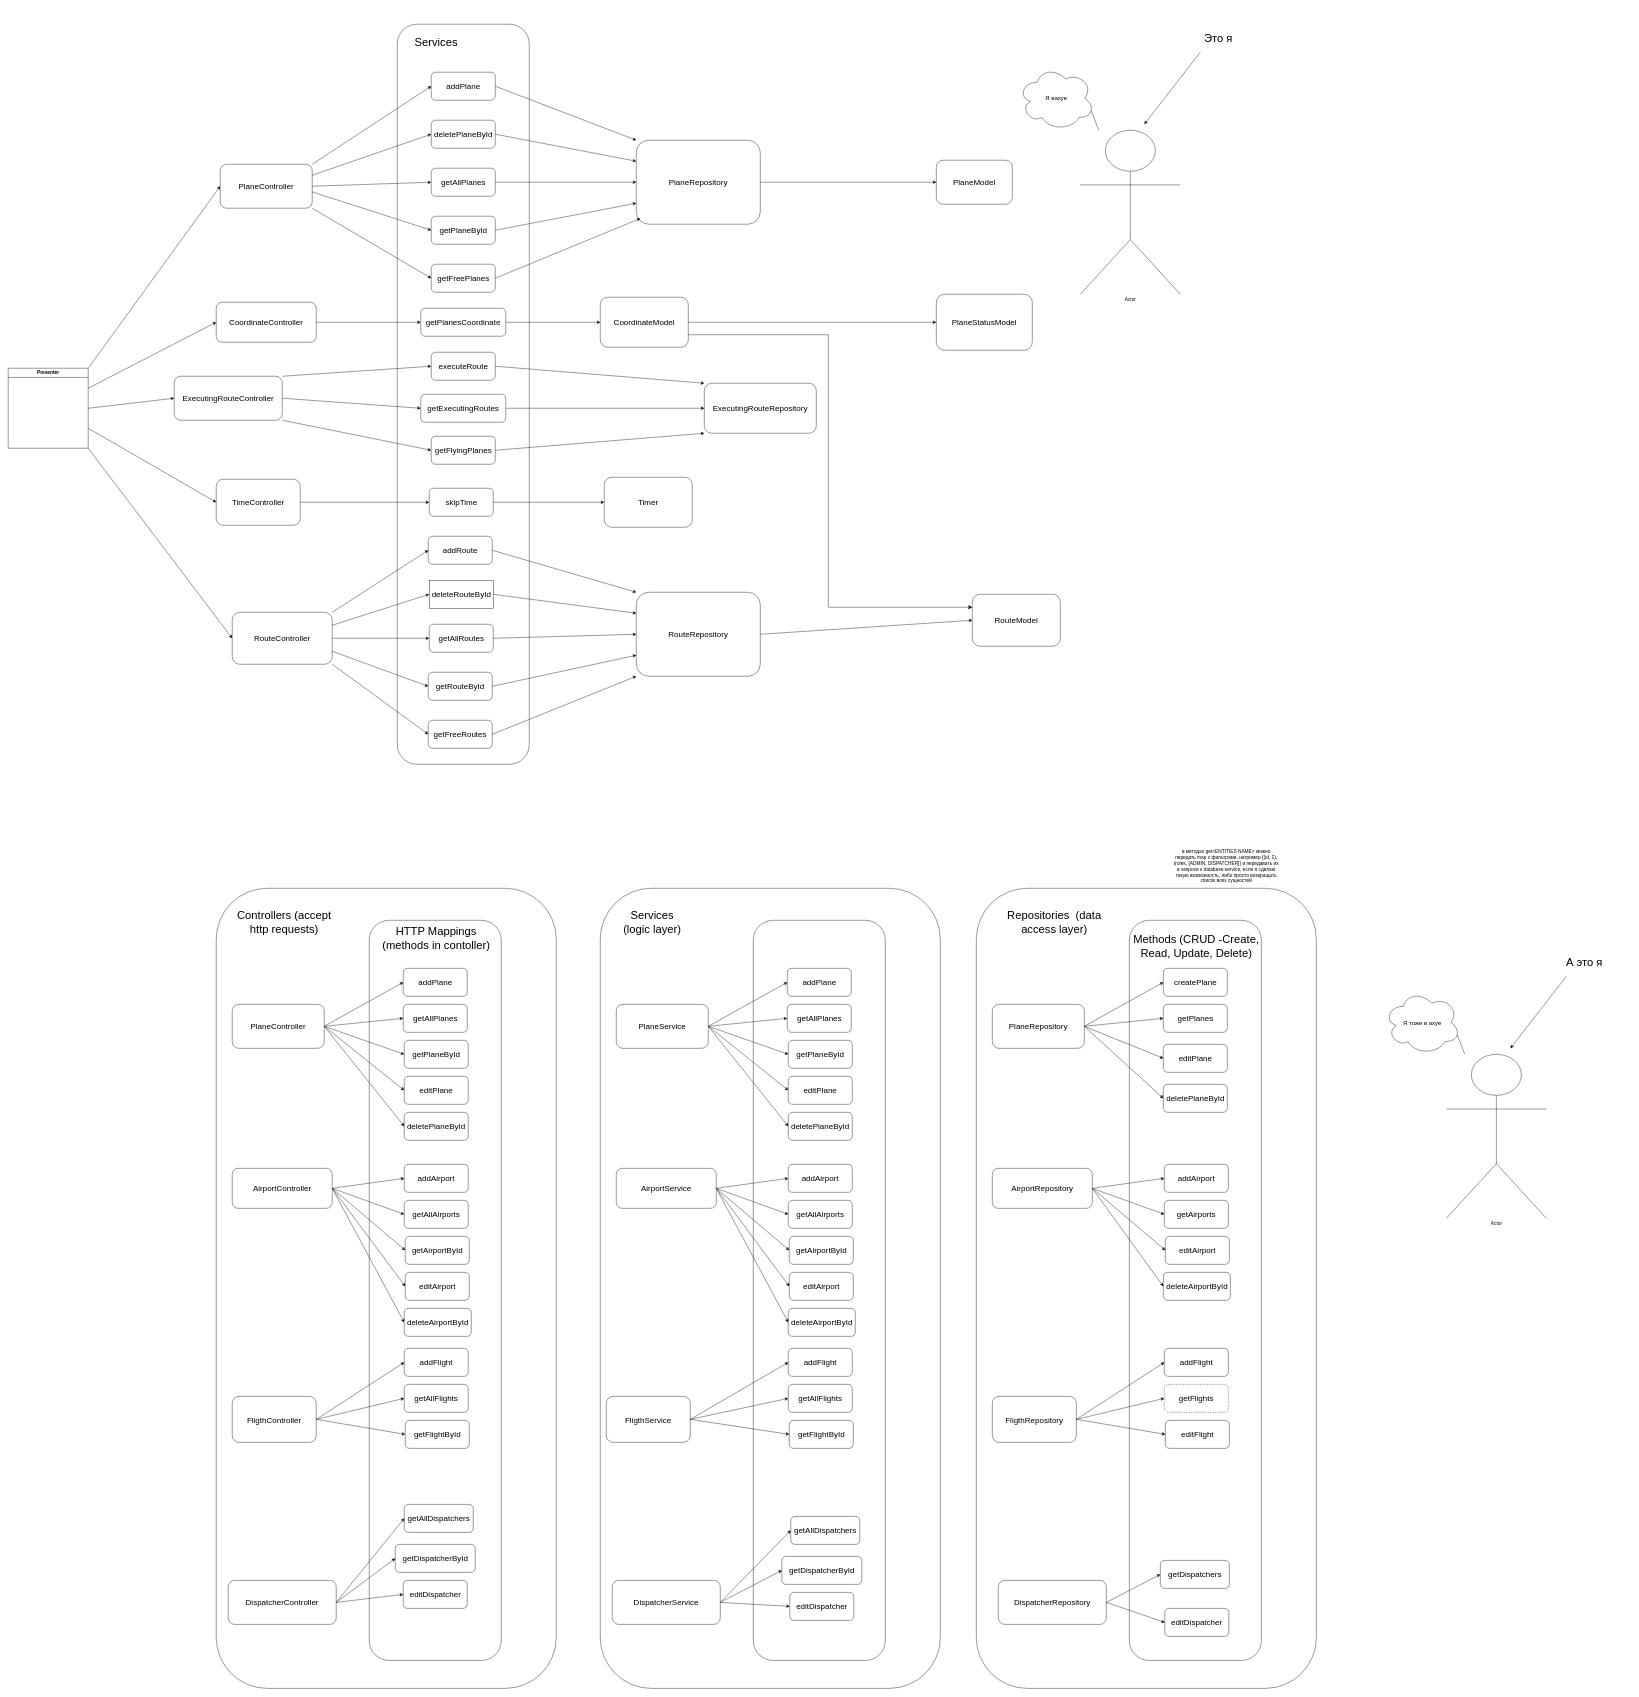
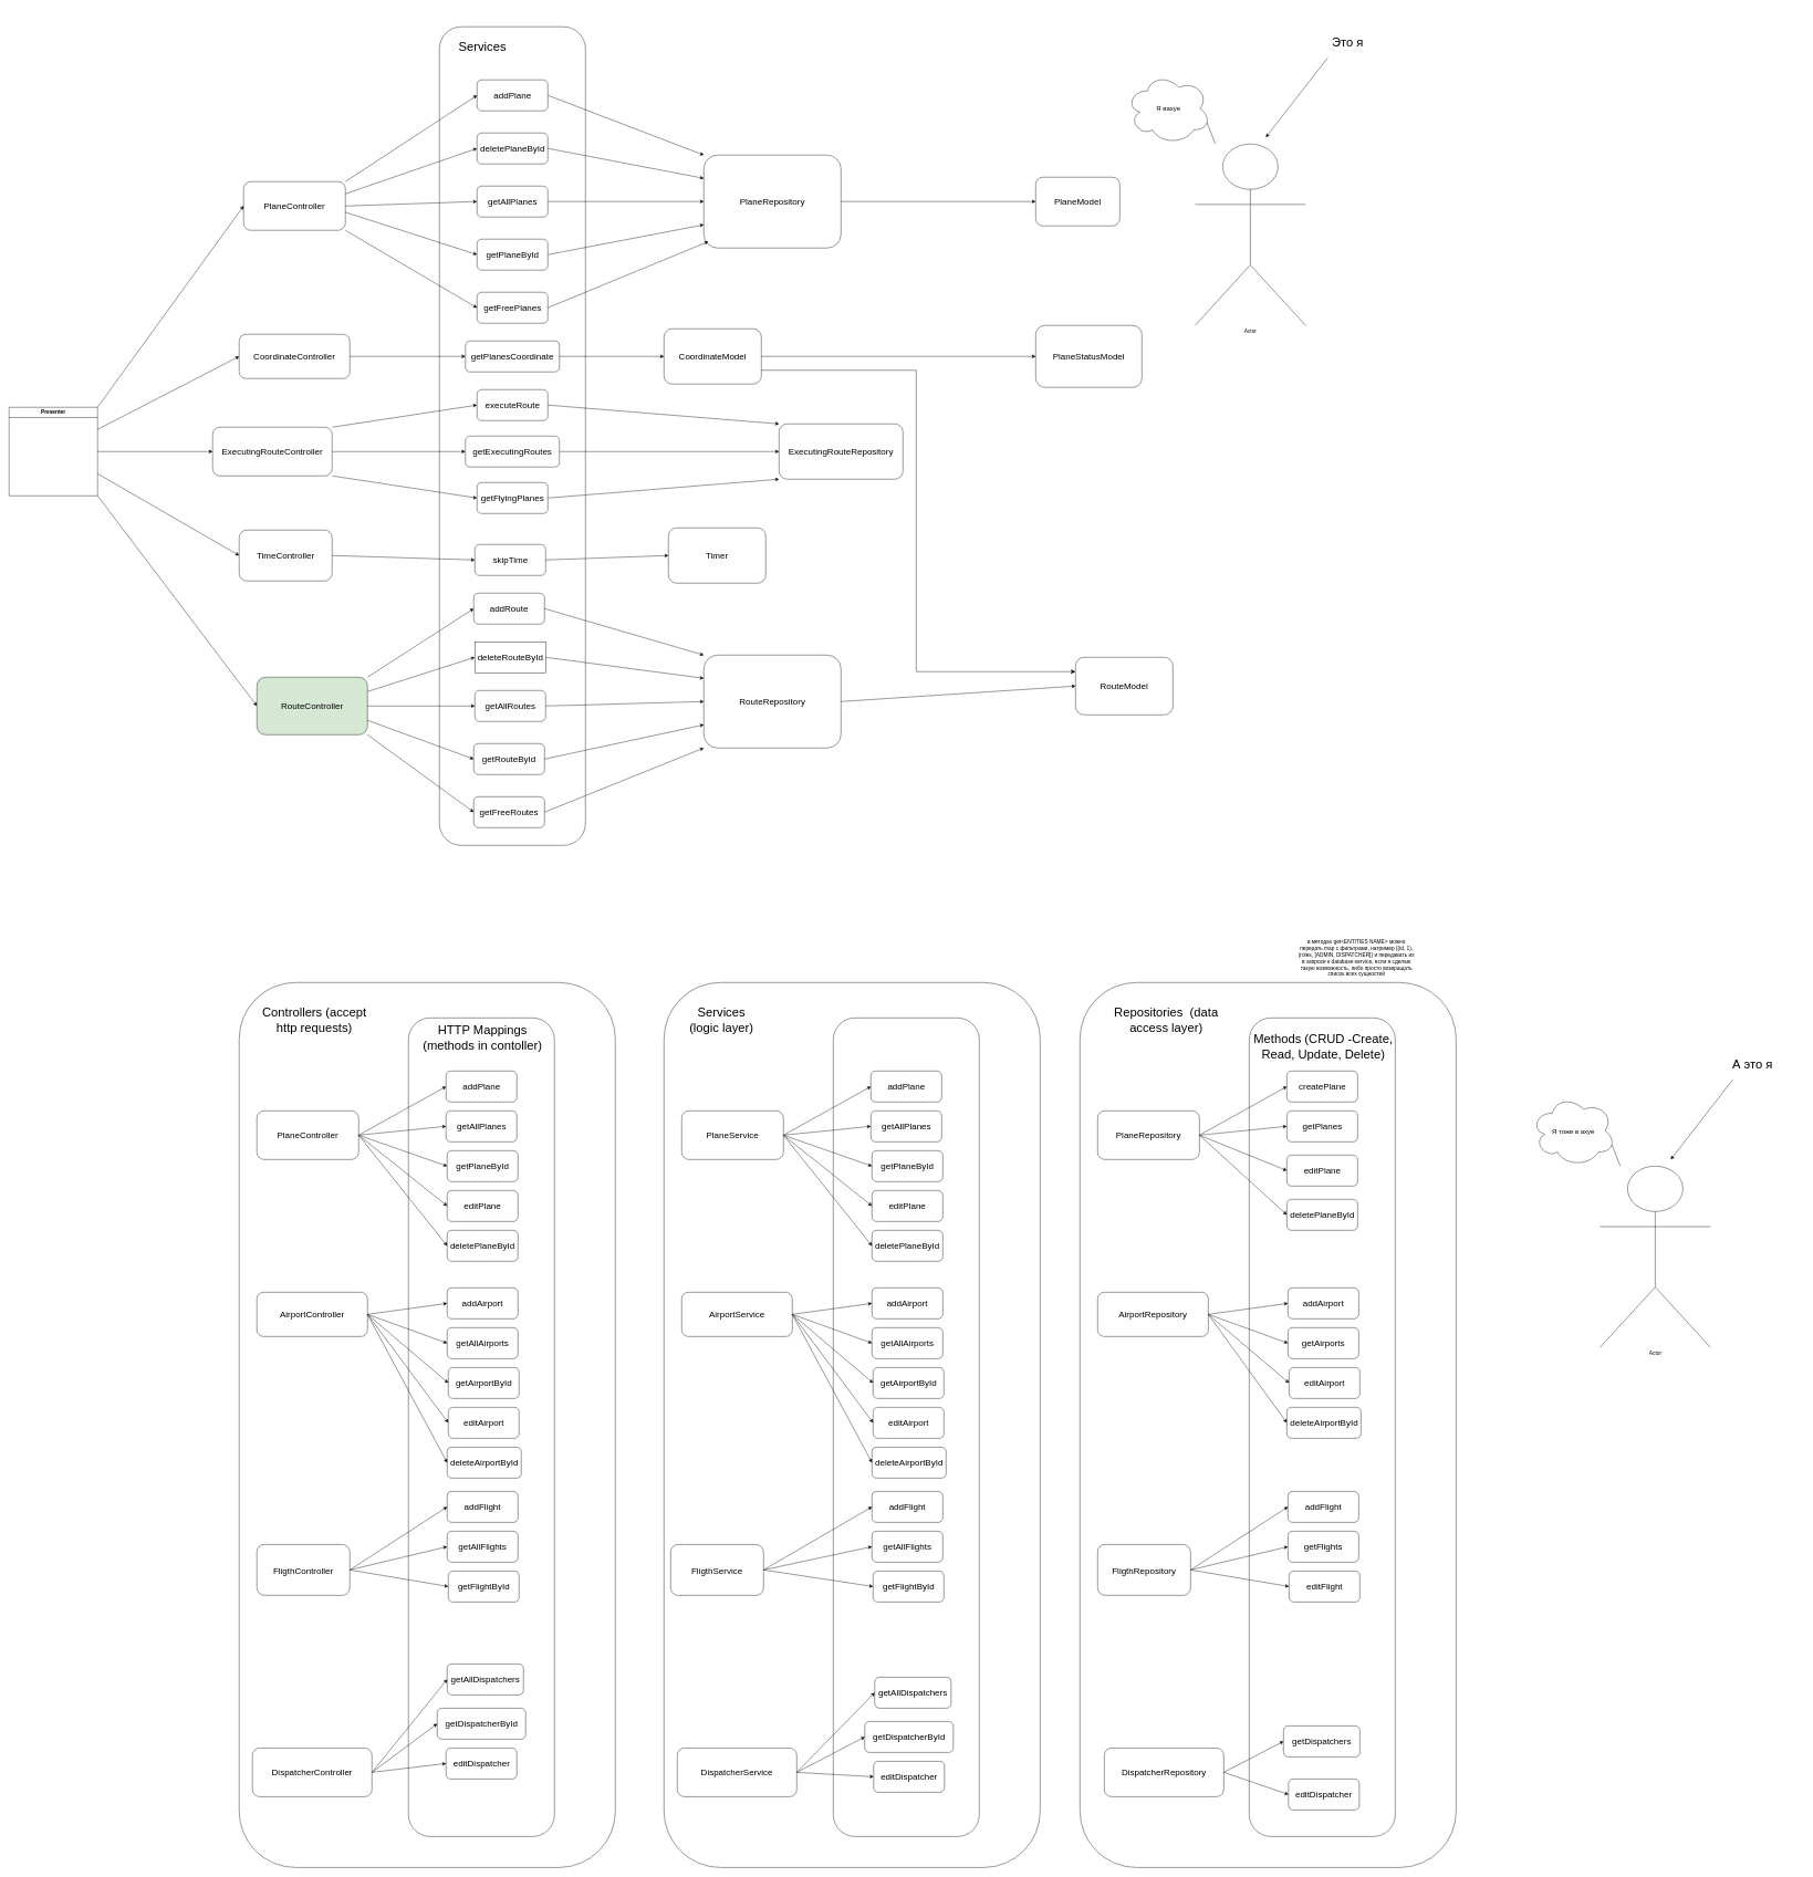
- <mxCell id="7" value="ExecutingRouteController" style="rounded=1;whiteSpace=wrap;html=1;fontSize=20;" parent="1" vertex="1"><mxGeometry x="435" y="940" width="270" height="110" as="geometry" /></mxCell>
+ <mxCell id="7" value="ExecutingRouteController" style="rounded=1;whiteSpace=wrap;html=1;fontSize=20;" parent="1" vertex="1"><mxGeometry x="480" y="965" width="270" height="110" as="geometry" /></mxCell>
- <mxCell id="26" value="skipTime" style="rounded=1;whiteSpace=wrap;html=1;fontSize=20;" parent="1" vertex="1"><mxGeometry x="1072.5" y="1220" width="160" height="70" as="geometry" /></mxCell>
+ <mxCell id="26" value="skipTime" style="rounded=1;whiteSpace=wrap;html=1;fontSize=20;" parent="1" vertex="1"><mxGeometry x="1072.5" y="1230" width="160" height="70" as="geometry" /></mxCell>
- <mxCell id="9" value="RouteController" style="rounded=1;whiteSpace=wrap;html=1;fontSize=20;" parent="1" vertex="1"><mxGeometry x="580" y="1530" width="250" height="130" as="geometry" /></mxCell>
+ <mxCell id="9" value="RouteController" style="rounded=1;whiteSpace=wrap;html=1;fontSize=20;fillColor=#d5e8d4;" parent="1" vertex="1"><mxGeometry x="580" y="1530" width="250" height="130" as="geometry" /></mxCell>
- <mxCell id="168" value="getFlights" style="rounded=1;whiteSpace=wrap;html=1;fontSize=20;dashed=1;" vertex="1" parent="1"><mxGeometry x="2910" y="3460" width="160" height="70" as="geometry" /></mxCell>
+ <mxCell id="168" value="getFlights" style="rounded=1;whiteSpace=wrap;html=1;fontSize=20;" vertex="1" parent="1"><mxGeometry x="2910" y="3460" width="160" height="70" as="geometry" /></mxCell>
